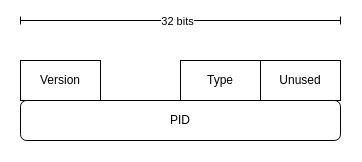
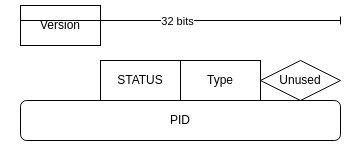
- <mxCell id="2" value="&lt;div&gt;Version&lt;/div&gt;" style="rounded=0;whiteSpace=wrap;html=1;" vertex="1" parent="1"><mxGeometry x="20" y="60" width="80" height="40" as="geometry" /></mxCell>
+ <mxCell id="2" value="&lt;div&gt;Version&lt;/div&gt;" style="rounded=0;whiteSpace=wrap;html=1;" vertex="1" parent="1"><mxGeometry x="20" y="5" width="80" height="40" as="geometry" /></mxCell>
+ <mxCell id="5" value="STATUS" style="rounded=0;whiteSpace=wrap;html=1;" vertex="1" parent="1"><mxGeometry x="100" y="60" width="80" height="40" as="geometry" /></mxCell>
- <mxCell id="7" value="Unused" style="rounded=0;whiteSpace=wrap;html=1;" vertex="1" parent="1"><mxGeometry x="260" y="60" width="80" height="40" as="geometry" /></mxCell>
+ <mxCell id="7" value="Unused" style="rhombus;whiteSpace=wrap;html=1;" vertex="1" parent="1"><mxGeometry x="260" y="60" width="80" height="40" as="geometry" /></mxCell>
